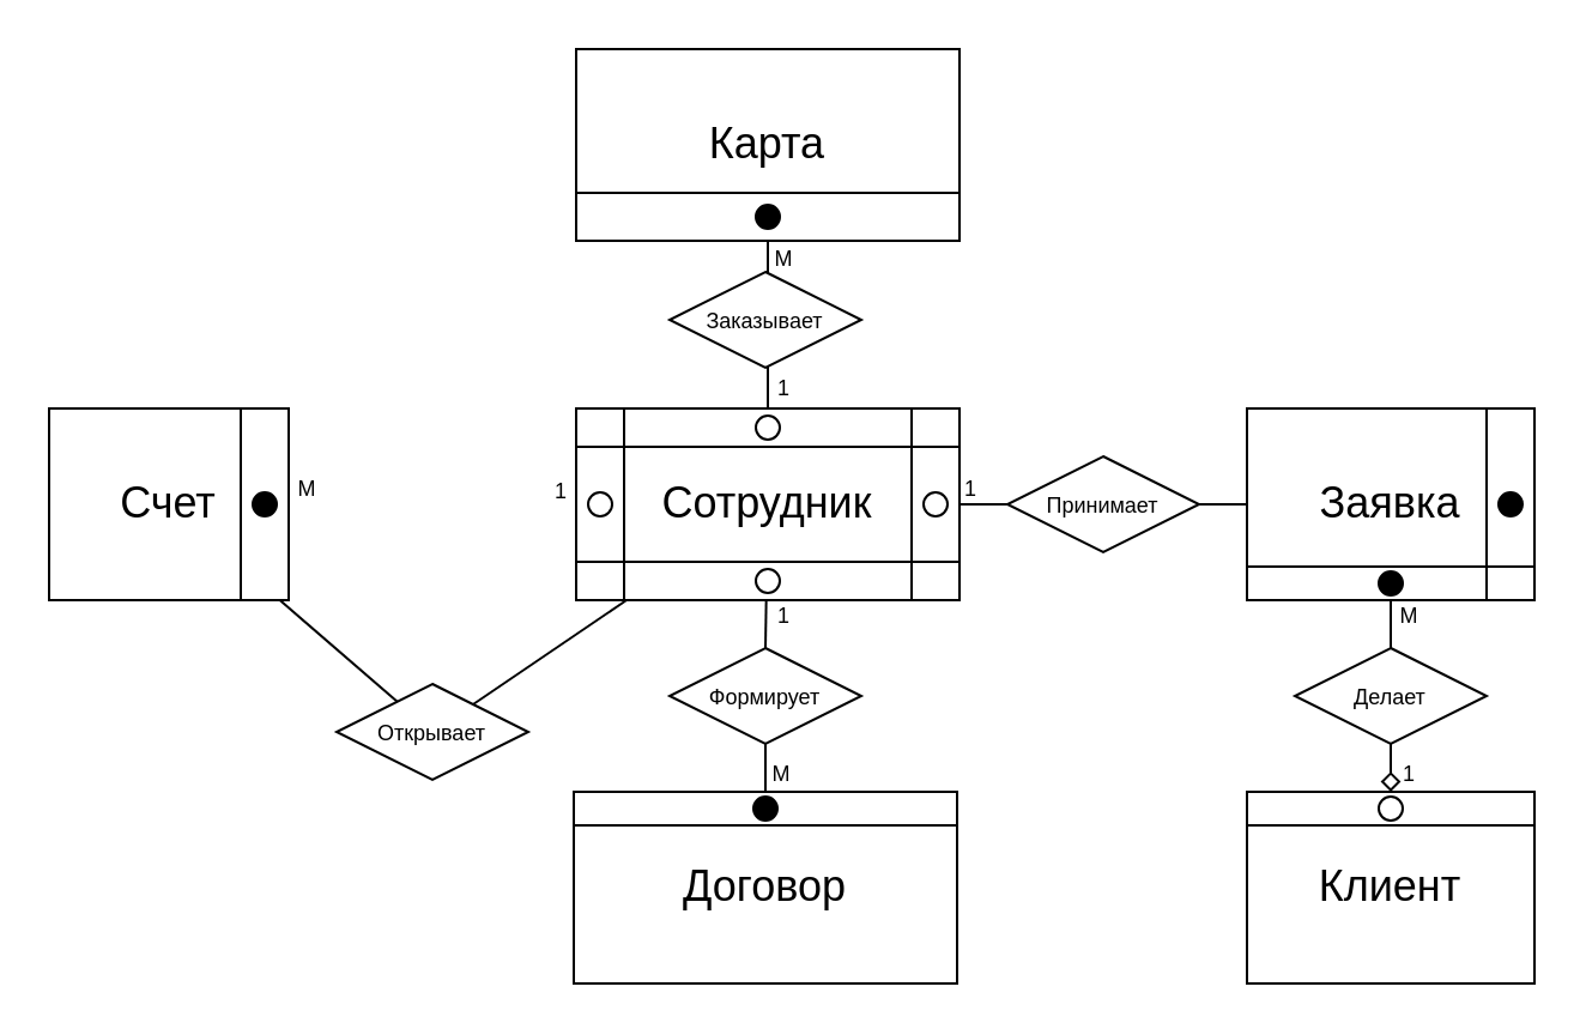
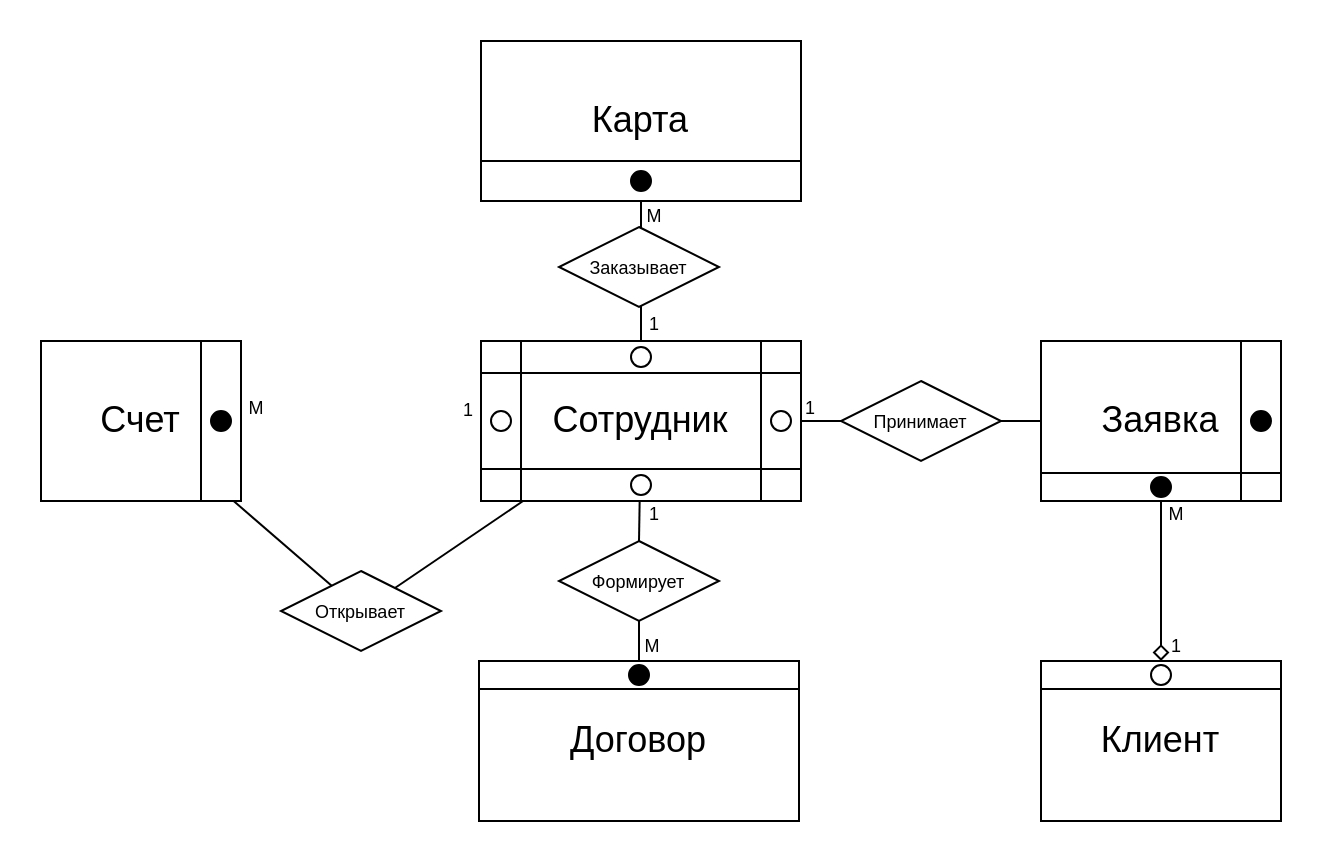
- <mxCell id="35" value="&lt;font style=&quot;font-size: 9px&quot;&gt;Делает&lt;/font&gt;" style="rhombus;whiteSpace=wrap;html=1;fillColor=#FFFFFF;" vertex="1" parent="1"><mxGeometry x="540" y="270" width="80" height="40" as="geometry" /></mxCell>
